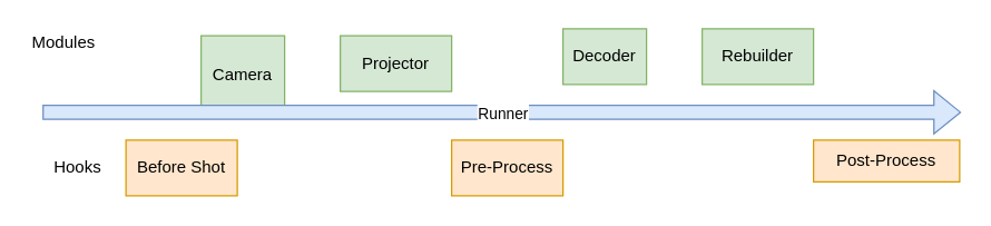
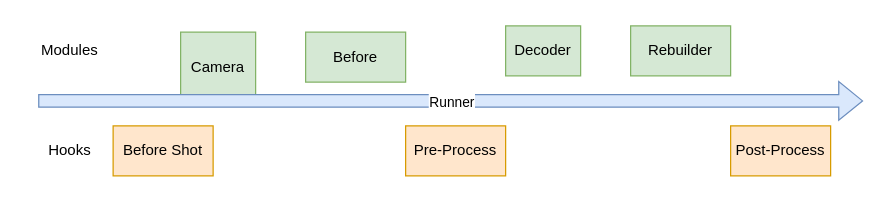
- <mxCell id="5" value="Modules" style="text;html=1;align=center;verticalAlign=middle;resizable=0;points=[];autosize=1;strokeColor=none;fillColor=none;" vertex="1" parent="1"><mxGeometry x="10" y="15" width="70" height="30" as="geometry" /></mxCell>
+ <mxCell id="5" value="Modules" style="text;html=1;align=center;verticalAlign=middle;resizable=0;points=[];autosize=1;strokeColor=none;fillColor=none;" vertex="1" parent="1"><mxGeometry x="20" y="25" width="70" height="30" as="geometry" /></mxCell>
- <mxCell id="3" value="Projector" style="rounded=0;whiteSpace=wrap;html=1;fillColor=#d5e8d4;strokeColor=#82b366;" vertex="1" parent="1"><mxGeometry x="244" y="25" width="80" height="40" as="geometry" /></mxCell>
+ <mxCell id="3" value="Before" style="rounded=0;whiteSpace=wrap;html=1;fillColor=#d5e8d4;strokeColor=#82b366;" vertex="1" parent="1"><mxGeometry x="244" y="25" width="80" height="40" as="geometry" /></mxCell>
- <mxCell id="12" value="Post-Process" style="rounded=0;whiteSpace=wrap;html=1;fillColor=#ffe6cc;strokeColor=#d79b00;" vertex="1" parent="1"><mxGeometry x="584" y="100" width="105" height="30" as="geometry" /></mxCell>
+ <mxCell id="12" value="Post-Process" style="rounded=0;whiteSpace=wrap;html=1;fillColor=#ffe6cc;strokeColor=#d79b00;" vertex="1" parent="1"><mxGeometry x="584" y="100" width="80" height="40" as="geometry" /></mxCell>
